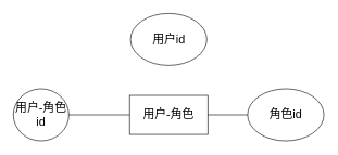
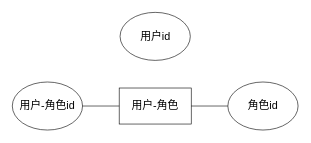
- <mxCell id="3" value="&lt;font style=&quot;font-size: 18px;&quot;&gt;用户-角色id&lt;/font&gt;" style="ellipse;whiteSpace=wrap;html=1;" vertex="1" parent="1"><mxGeometry x="20" y="136" width="85" height="80" as="geometry" /></mxCell>
+ <mxCell id="3" value="&lt;font style=&quot;font-size: 18px;&quot;&gt;用户-角色id&lt;/font&gt;" style="ellipse;whiteSpace=wrap;html=1;" vertex="1" parent="1"><mxGeometry x="20" y="136" width="117" height="80" as="geometry" /></mxCell>
